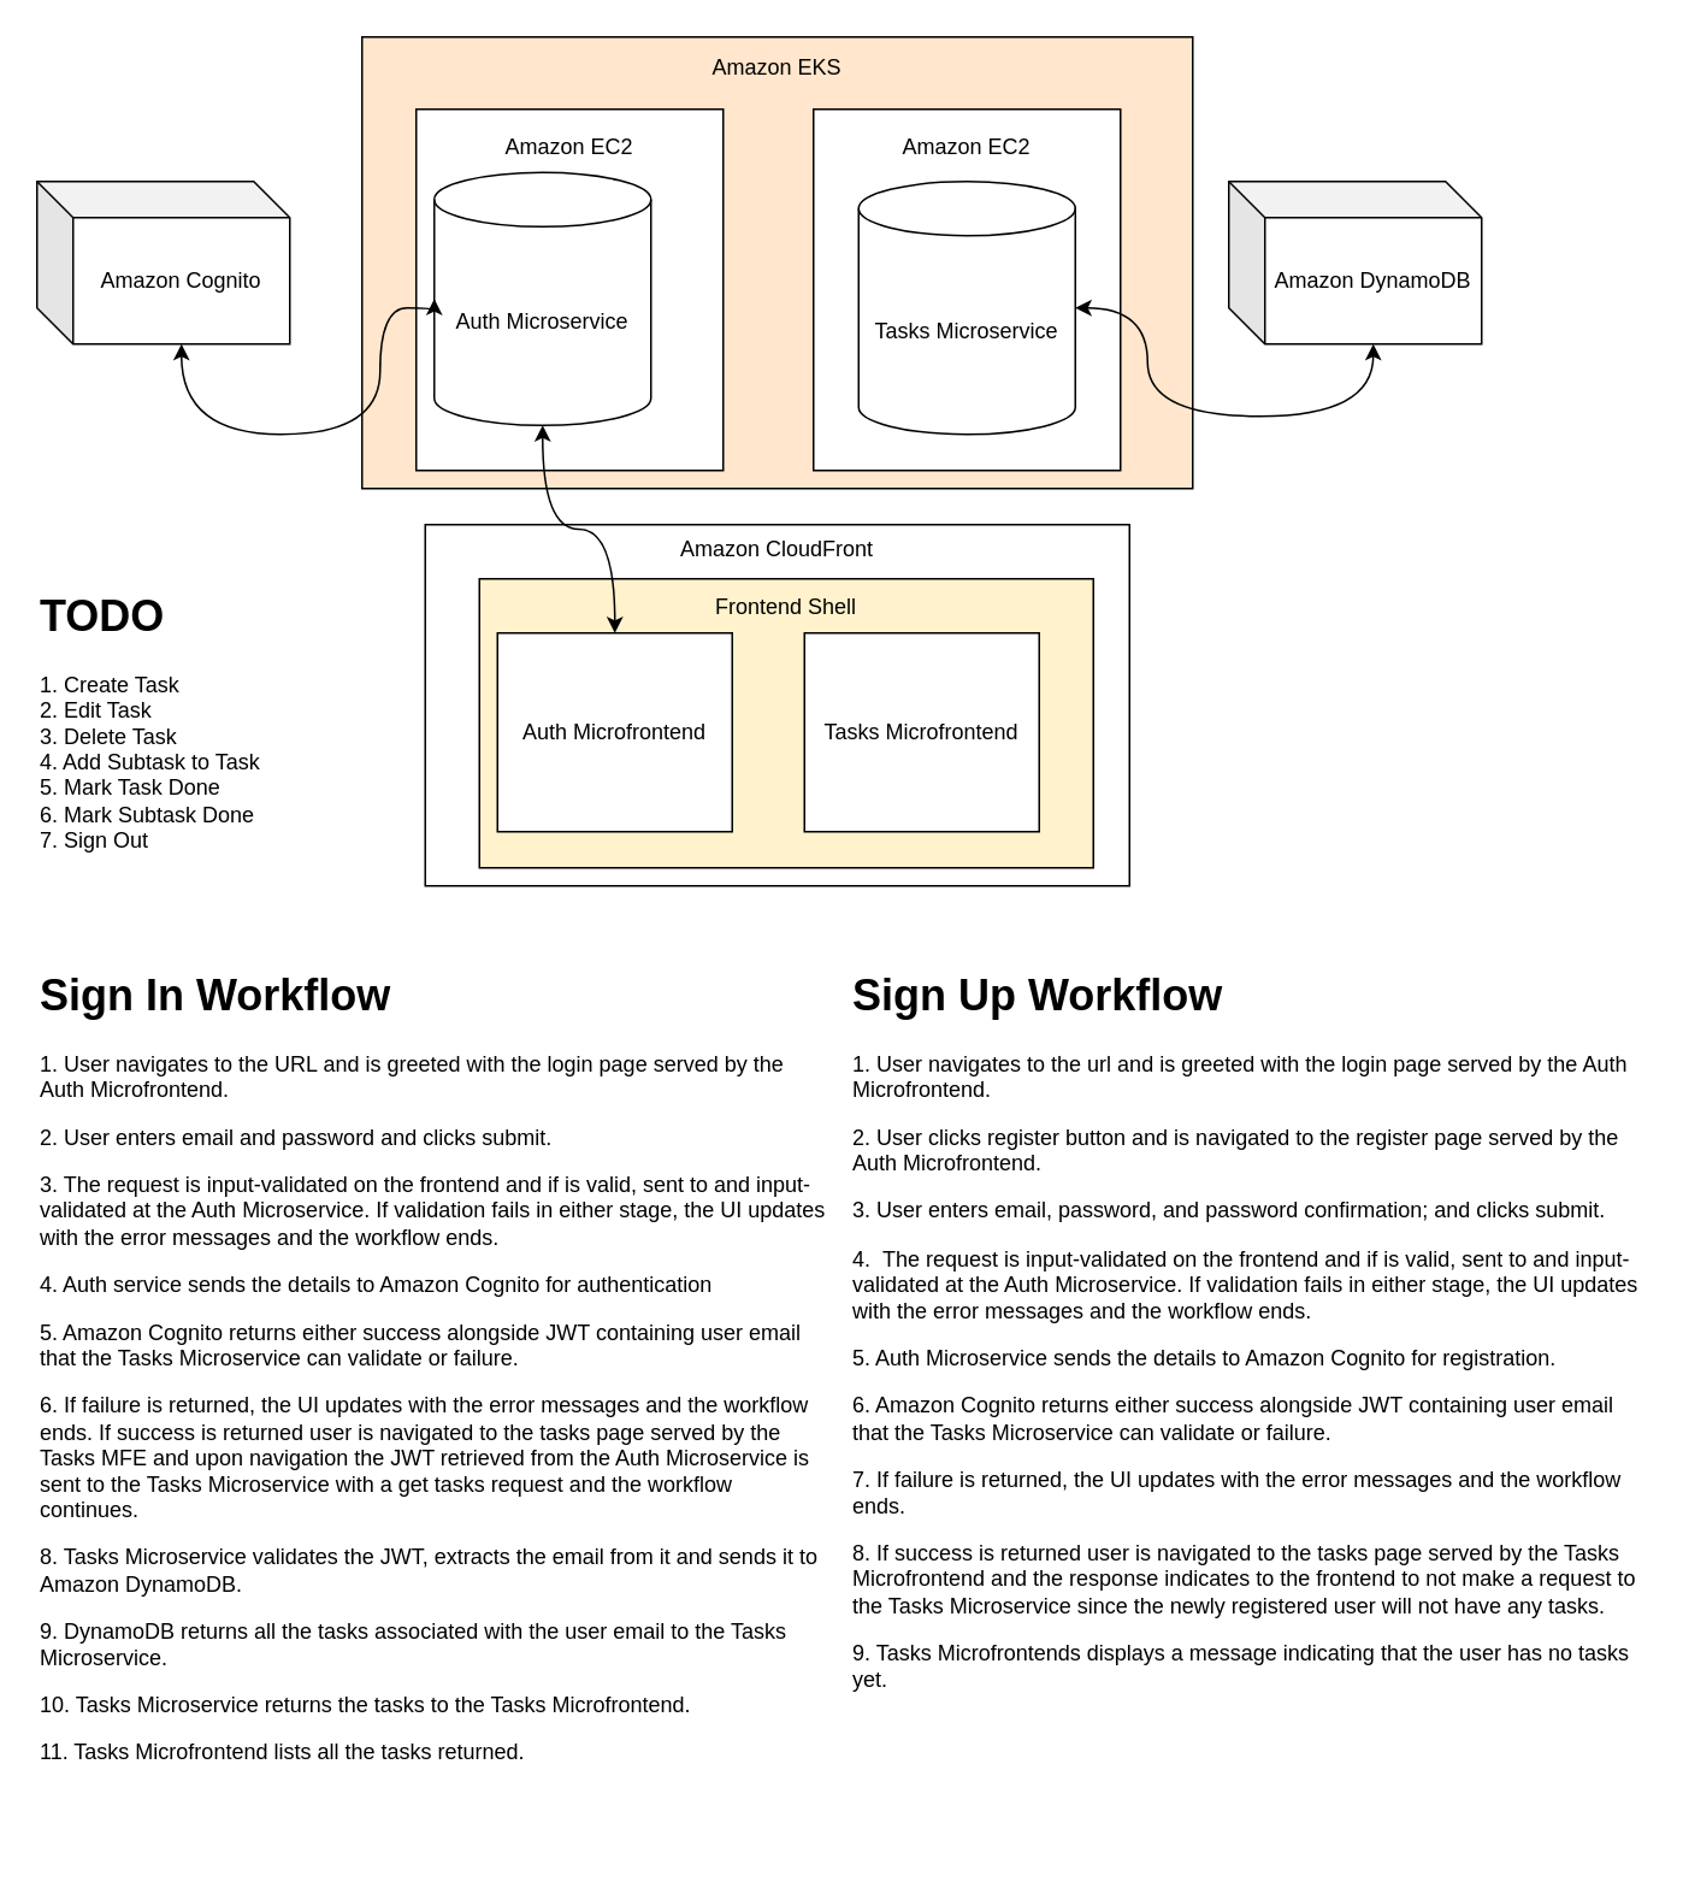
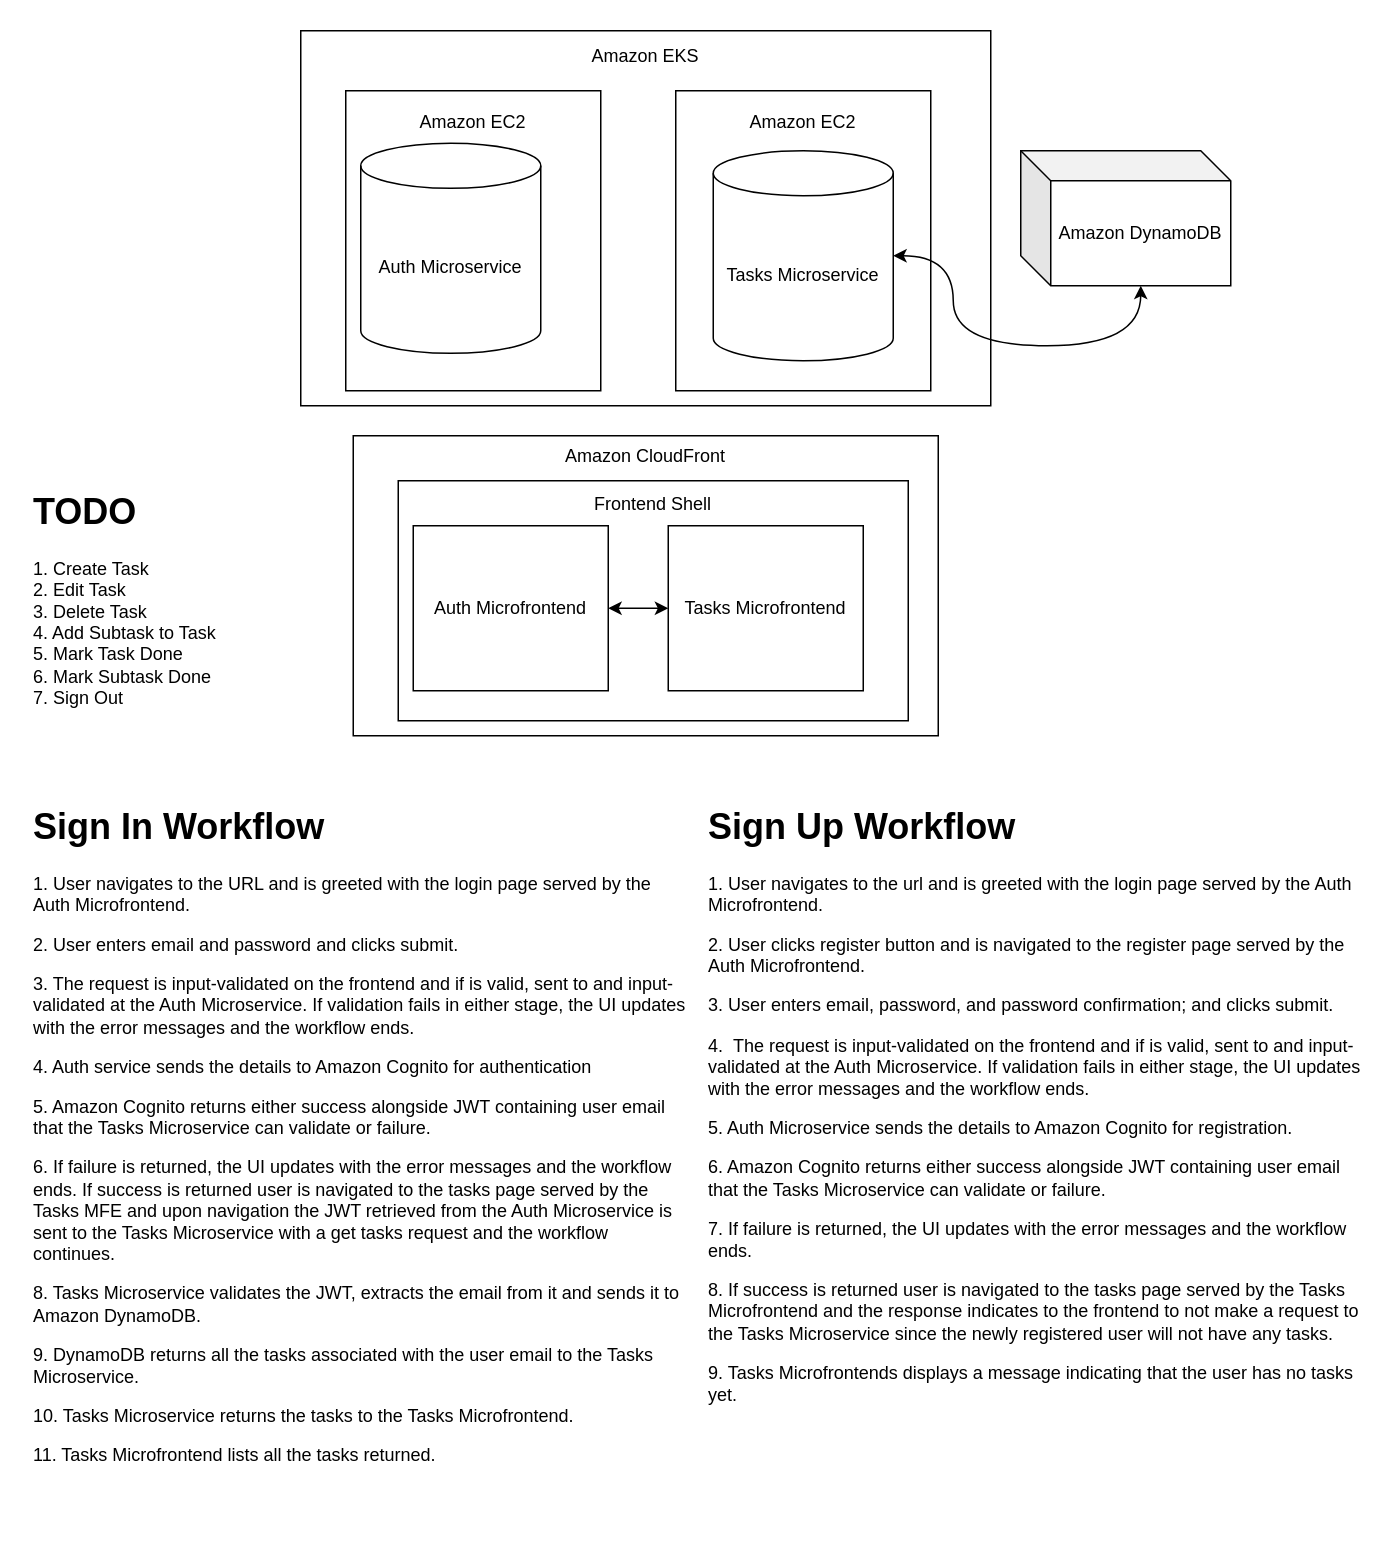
- <mxCell id="12" value="Amazon Cognito" style="shape=cube;whiteSpace=wrap;html=1;boundedLbl=1;backgroundOutline=1;darkOpacity=0.05;darkOpacity2=0.1;" parent="1" vertex="1"><mxGeometry x="20" y="100" width="140" height="90" as="geometry" /></mxCell>
- <mxCell id="2" value="Amazon EKS&lt;div&gt;&lt;br&gt;&lt;/div&gt;&lt;div&gt;&lt;br&gt;&lt;/div&gt;&lt;div&gt;&lt;br&gt;&lt;/div&gt;&lt;div&gt;&lt;br&gt;&lt;/div&gt;&lt;div&gt;&lt;br&gt;&lt;/div&gt;&lt;div&gt;&lt;br&gt;&lt;/div&gt;&lt;div&gt;&lt;br&gt;&lt;/div&gt;&lt;div&gt;&lt;br&gt;&lt;/div&gt;&lt;div&gt;&lt;br&gt;&lt;/div&gt;&lt;div&gt;&lt;br&gt;&lt;/div&gt;&lt;div&gt;&lt;br&gt;&lt;/div&gt;&lt;div&gt;&lt;br&gt;&lt;/div&gt;&lt;div&gt;&lt;br&gt;&lt;/div&gt;&lt;div&gt;&lt;br&gt;&lt;/div&gt;&lt;div&gt;&lt;br&gt;&lt;/div&gt;" style="rounded=0;whiteSpace=wrap;html=1;fillColor=#ffe6cc;" parent="1" vertex="1"><mxGeometry x="200" y="20" width="460" height="250" as="geometry" /></mxCell>
+ <mxCell id="2" value="Amazon EKS&lt;div&gt;&lt;br&gt;&lt;/div&gt;&lt;div&gt;&lt;br&gt;&lt;/div&gt;&lt;div&gt;&lt;br&gt;&lt;/div&gt;&lt;div&gt;&lt;br&gt;&lt;/div&gt;&lt;div&gt;&lt;br&gt;&lt;/div&gt;&lt;div&gt;&lt;br&gt;&lt;/div&gt;&lt;div&gt;&lt;br&gt;&lt;/div&gt;&lt;div&gt;&lt;br&gt;&lt;/div&gt;&lt;div&gt;&lt;br&gt;&lt;/div&gt;&lt;div&gt;&lt;br&gt;&lt;/div&gt;&lt;div&gt;&lt;br&gt;&lt;/div&gt;&lt;div&gt;&lt;br&gt;&lt;/div&gt;&lt;div&gt;&lt;br&gt;&lt;/div&gt;&lt;div&gt;&lt;br&gt;&lt;/div&gt;&lt;div&gt;&lt;br&gt;&lt;/div&gt;" style="rounded=0;whiteSpace=wrap;html=1;" parent="1" vertex="1"><mxGeometry x="200" y="20" width="460" height="250" as="geometry" /></mxCell>
- <mxCell id="18" style="edgeStyle=orthogonalEdgeStyle;rounded=0;orthogonalLoop=1;jettySize=auto;html=1;entryX=0;entryY=0.5;entryDx=0;entryDy=0;entryPerimeter=0;exitX=0;exitY=0;exitDx=80;exitDy=90;exitPerimeter=0;curved=1;startArrow=classic;startFill=1;" parent="1" source="12" target="6" edge="1"><mxGeometry relative="1" as="geometry"><Array as="points"><mxPoint x="100" y="240" /><mxPoint x="210" y="240" /><mxPoint x="210" y="170" /></Array></mxGeometry></mxCell>
- <mxCell id="11" style="edgeStyle=orthogonalEdgeStyle;rounded=0;orthogonalLoop=1;jettySize=auto;html=1;entryX=0.5;entryY=1;entryDx=0;entryDy=0;entryPerimeter=0;curved=1;startArrow=classic;startFill=1;" parent="1" source="9" target="6" edge="1"><mxGeometry relative="1" as="geometry" /></mxCell>
+ <mxCell id="11" style="edgeStyle=orthogonalEdgeStyle;rounded=0;orthogonalLoop=1;jettySize=auto;html=1;curved=1;startArrow=classic;startFill=1;" parent="1" source="9" target="10" edge="1"><mxGeometry relative="1" as="geometry" /></mxCell>
- <mxCell id="8" value="Frontend Shell&lt;div&gt;&lt;br&gt;&lt;/div&gt;&lt;div&gt;&lt;br&gt;&lt;/div&gt;&lt;div&gt;&lt;br&gt;&lt;/div&gt;&lt;div&gt;&lt;br&gt;&lt;/div&gt;&lt;div&gt;&lt;br&gt;&lt;/div&gt;&lt;div&gt;&lt;br&gt;&lt;/div&gt;&lt;div&gt;&lt;br&gt;&lt;/div&gt;&lt;div&gt;&lt;br&gt;&lt;/div&gt;&lt;div&gt;&lt;br&gt;&lt;/div&gt;" style="rounded=0;whiteSpace=wrap;html=1;fillColor=#fff2cc;" parent="1" vertex="1"><mxGeometry x="265" y="320" width="340" height="160" as="geometry" /></mxCell>
+ <mxCell id="8" value="Frontend Shell&lt;div&gt;&lt;br&gt;&lt;/div&gt;&lt;div&gt;&lt;br&gt;&lt;/div&gt;&lt;div&gt;&lt;br&gt;&lt;/div&gt;&lt;div&gt;&lt;br&gt;&lt;/div&gt;&lt;div&gt;&lt;br&gt;&lt;/div&gt;&lt;div&gt;&lt;br&gt;&lt;/div&gt;&lt;div&gt;&lt;br&gt;&lt;/div&gt;&lt;div&gt;&lt;br&gt;&lt;/div&gt;&lt;div&gt;&lt;br&gt;&lt;/div&gt;" style="rounded=0;whiteSpace=wrap;html=1;" parent="1" vertex="1"><mxGeometry x="265" y="320" width="340" height="160" as="geometry" /></mxCell>
